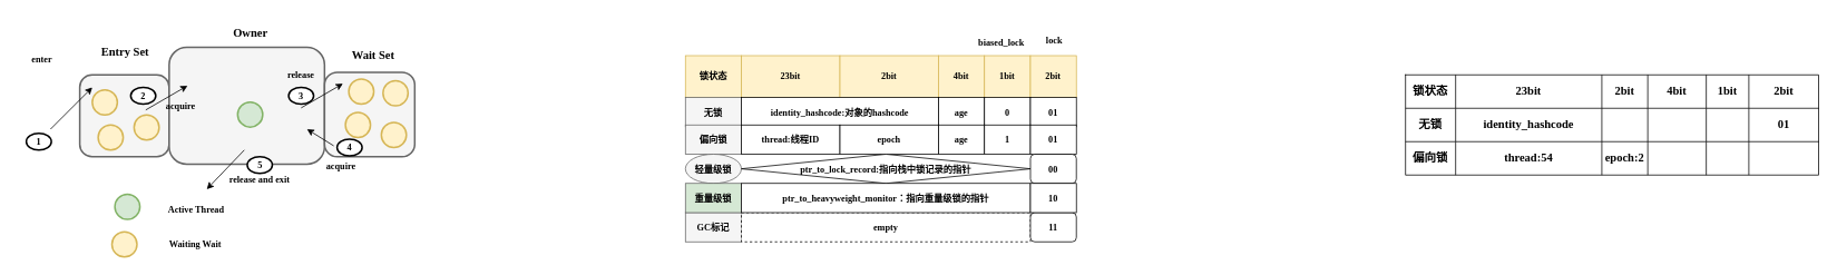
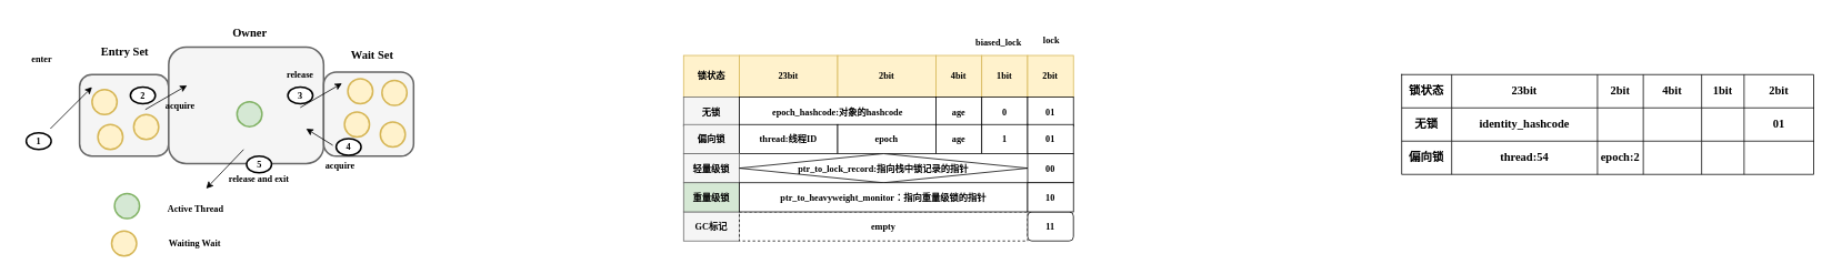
- <mxCell id="37" value="&lt;span style=&quot;box-sizing: border-box ; outline: 0px ; overflow-wrap: break-word ; font-size: 11px ; background-color: rgb(255 , 255 , 255)&quot;&gt;identity_hashcode:对象的hashcode&lt;/span&gt;" style="rounded=0;whiteSpace=wrap;html=1;fontFamily=Comic Sans MS;fontSize=11;fontStyle=1;" parent="35" vertex="1"><mxGeometry x="67" width="236" height="35" as="geometry" /></mxCell>
+ <mxCell id="37" value="&lt;span style=&quot;box-sizing: border-box ; outline: 0px ; overflow-wrap: break-word ; font-size: 11px ; background-color: rgb(255 , 255 , 255)&quot;&gt;epoch_hashcode:对象的hashcode&lt;/span&gt;" style="rounded=0;whiteSpace=wrap;html=1;fontFamily=Comic Sans MS;fontSize=11;fontStyle=1;" parent="35" vertex="1"><mxGeometry x="67" width="236" height="35" as="geometry" /></mxCell>
- <mxCell id="49" value="轻量级锁" style="ellipse;whiteSpace=wrap;html=1;fontFamily=Comic Sans MS;fontSize=11;fontStyle=1;fillColor=#f5f5f5;strokeColor=#666666;" parent="48" vertex="1"><mxGeometry width="67" height="35" as="geometry" /></mxCell>
+ <mxCell id="49" value="轻量级锁" style="rounded=0;whiteSpace=wrap;html=1;fontFamily=Comic Sans MS;fontSize=11;fontStyle=1;fillColor=#f5f5f5;strokeColor=#666666;" parent="48" vertex="1"><mxGeometry width="67" height="35" as="geometry" /></mxCell>
- <mxCell id="51" value="00" style="whiteSpace=wrap;html=1;fontFamily=Comic Sans MS;fontSize=11;fontStyle=1;rounded=1;" parent="48" vertex="1"><mxGeometry x="413" width="55" height="35" as="geometry" /></mxCell>
+ <mxCell id="51" value="00" style="rounded=0;whiteSpace=wrap;html=1;fontFamily=Comic Sans MS;fontSize=11;fontStyle=1;" parent="48" vertex="1"><mxGeometry x="413" width="55" height="35" as="geometry" /></mxCell>
